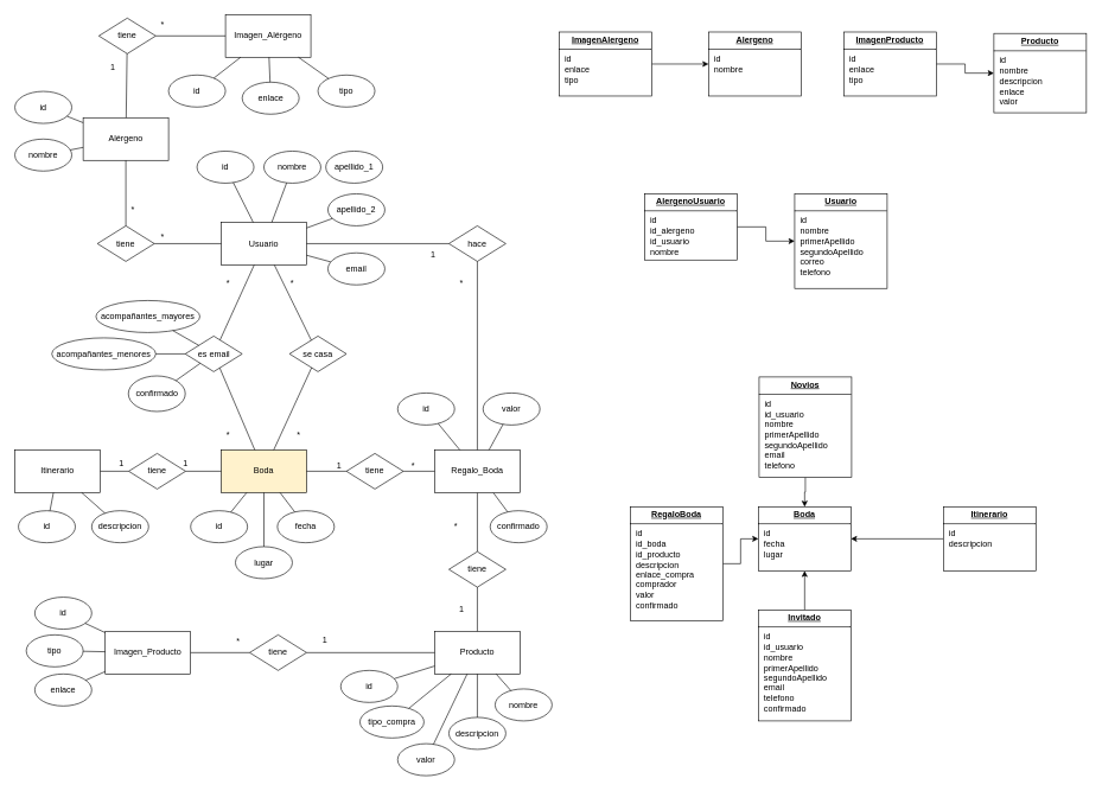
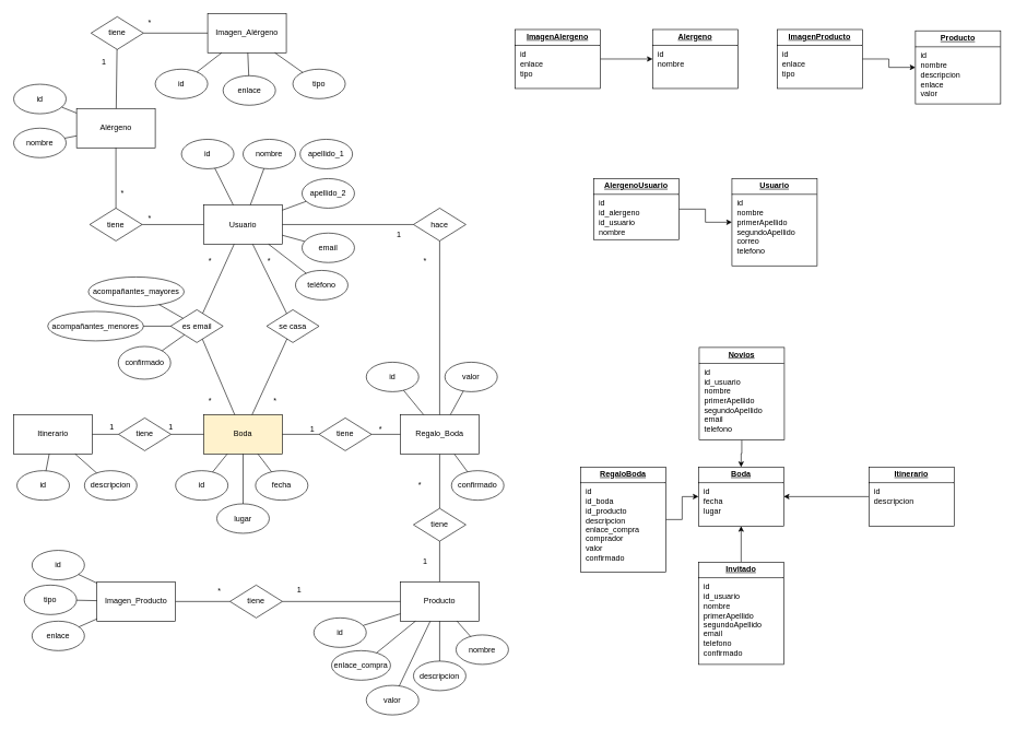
+ <mxCell id="75" value="" style="endArrow=none;html=1;rounded=0;" parent="1" source="42" target="9" edge="1"><mxGeometry width="50" height="50" relative="1" as="geometry"><mxPoint x="296" y="402" as="sourcePoint" /><mxPoint x="346" y="352" as="targetPoint" /></mxGeometry></mxCell>
+ <mxCell id="42" value="teléfono" style="ellipse;whiteSpace=wrap;html=1;" parent="1" vertex="1"><mxGeometry x="450" y="412" width="80" height="45" as="geometry" /></mxCell>
- <mxCell id="47" value="tipo_compra" style="ellipse;whiteSpace=wrap;html=1;" parent="1" vertex="1"><mxGeometry x="505" y="992" width="90" height="45" as="geometry" /></mxCell>
+ <mxCell id="47" value="enlace_compra" style="ellipse;whiteSpace=wrap;html=1;" parent="1" vertex="1"><mxGeometry x="505" y="992" width="90" height="45" as="geometry" /></mxCell>
